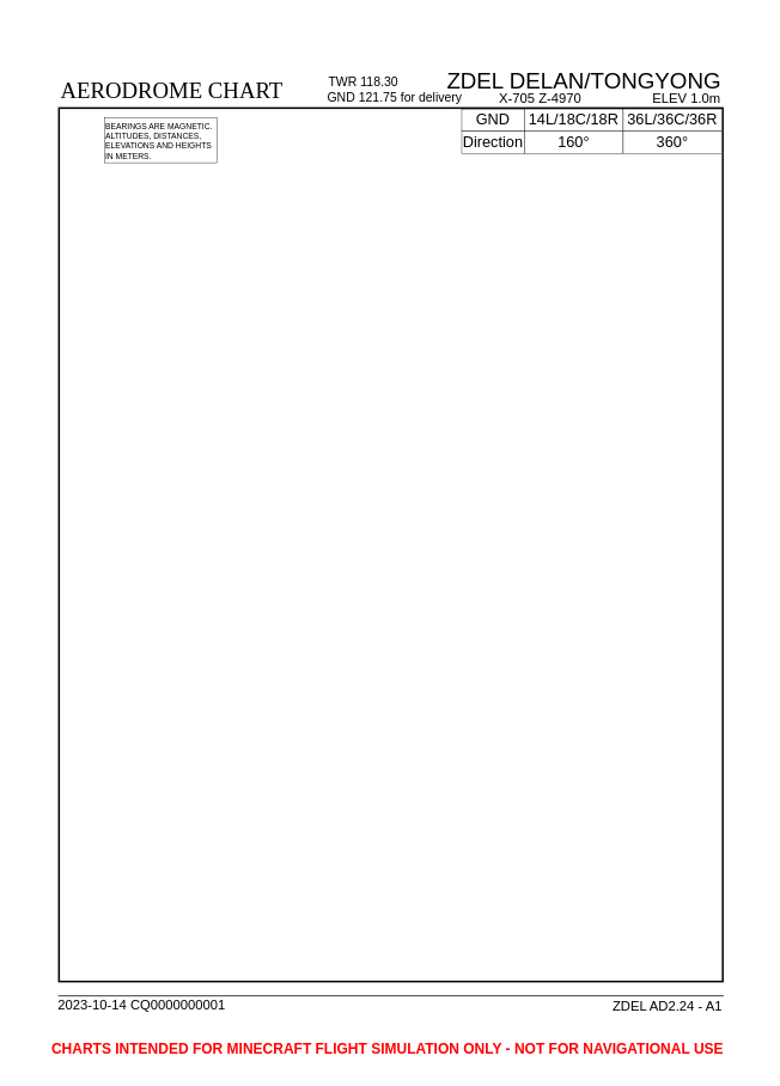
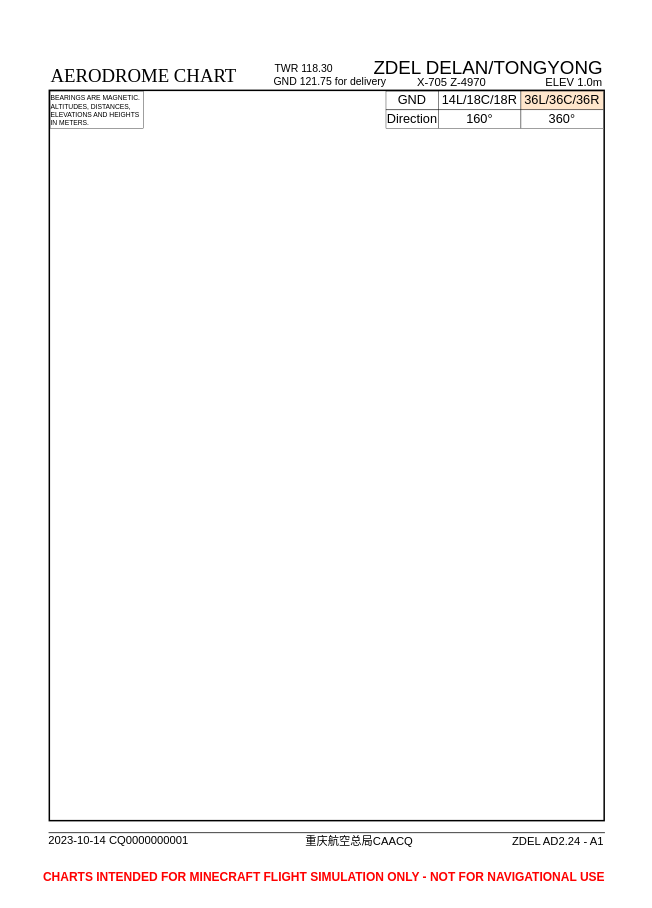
- <mxCell id="13" value="36L/36C/36R" style="rounded=0;whiteSpace=wrap;html=1;fontSize=17;strokeWidth=0.5;" vertex="1" parent="1"><mxGeometry x="694" y="121" width="110" height="25" as="geometry" /></mxCell>
+ <mxCell id="13" value="36L/36C/36R" style="rounded=0;whiteSpace=wrap;html=1;fontSize=17;strokeWidth=0.5;fillColor=#ffe6cc;" vertex="1" parent="1"><mxGeometry x="694" y="121" width="110" height="25" as="geometry" /></mxCell>
- <mxCell id="9" value="BEARINGS ARE MAGNETIC.&#10;ALTITUDES,   DISTANCES,&#10;ELEVATIONS AND HEIGHTS&#10;IN METERS." style="text;fontColor=#000000;verticalAlign=top;spacing=0;spacingTop=0;spacingBottom=0;horizontal=1;strokeColor=default;fontFamily=Helvetica;fontSize=9;spacingLeft=1;strokeWidth=0.5;perimeterSpacing=0;" vertex="1" parent="1"><mxGeometry x="116" y="131" width="125" height="50" as="geometry" /></mxCell>
+ <mxCell id="9" value="BEARINGS ARE MAGNETIC.&#10;ALTITUDES,   DISTANCES,&#10;ELEVATIONS AND HEIGHTS&#10;IN METERS." style="text;fontColor=#000000;verticalAlign=top;spacing=0;spacingTop=0;spacingBottom=0;horizontal=1;strokeColor=default;fontFamily=Helvetica;fontSize=9;spacingLeft=1;strokeWidth=0.5;perimeterSpacing=0;" vertex="1" parent="1"><mxGeometry x="66" y="121" width="125" height="50" as="geometry" /></mxCell>
+ <mxCell id="17" value="&lt;font style=&quot;font-size: 15px;&quot;&gt;&amp;nbsp;重庆航空总局CAACQ&lt;/font&gt;" style="text;html=1;align=center;verticalAlign=middle;resizable=0;points=[];autosize=1;strokeColor=none;fillColor=none;spacingTop=2;fontSize=15;" vertex="1" parent="1"><mxGeometry x="391" y="1105" width="170" height="30" as="geometry" /></mxCell>
